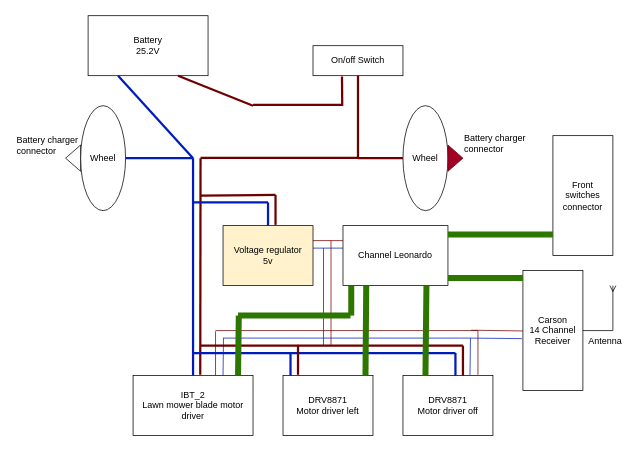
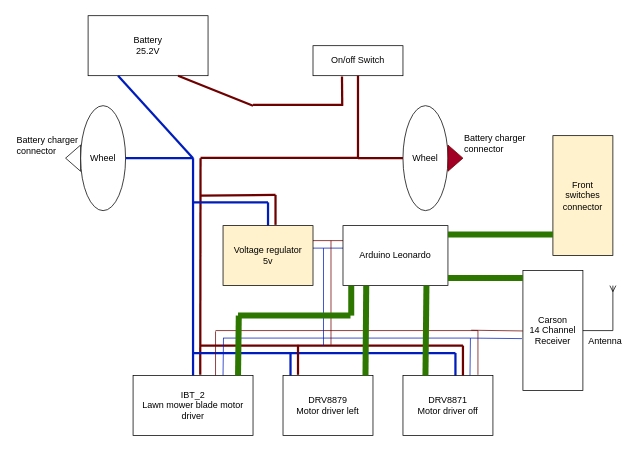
- <mxCell id="43" value="Front&lt;br&gt;switches&lt;br&gt;connector" style="rounded=0;whiteSpace=wrap;html=1;" vertex="1" parent="1"><mxGeometry x="737" y="180" width="80" height="160" as="geometry" /></mxCell>
+ <mxCell id="43" value="Front&lt;br&gt;switches&lt;br&gt;connector" style="rounded=0;whiteSpace=wrap;html=1;fillColor=#fff2cc;" vertex="1" parent="1"><mxGeometry x="737" y="180" width="80" height="160" as="geometry" /></mxCell>
- <mxCell id="42" value="Channel Leonardo" style="rounded=0;whiteSpace=wrap;html=1;" vertex="1" parent="1"><mxGeometry x="457" y="300" width="140" height="80" as="geometry" /></mxCell>
+ <mxCell id="42" value="Arduino Leonardo" style="rounded=0;whiteSpace=wrap;html=1;" vertex="1" parent="1"><mxGeometry x="457" y="300" width="140" height="80" as="geometry" /></mxCell>
- <mxCell id="39" value="DRV8871&lt;br&gt;Motor driver left" style="rounded=0;whiteSpace=wrap;html=1;" vertex="1" parent="1"><mxGeometry x="377" y="500" width="120" height="80" as="geometry" /></mxCell>
+ <mxCell id="39" value="DRV8879&lt;br&gt;Motor driver left" style="rounded=0;whiteSpace=wrap;html=1;" vertex="1" parent="1"><mxGeometry x="377" y="500" width="120" height="80" as="geometry" /></mxCell>
